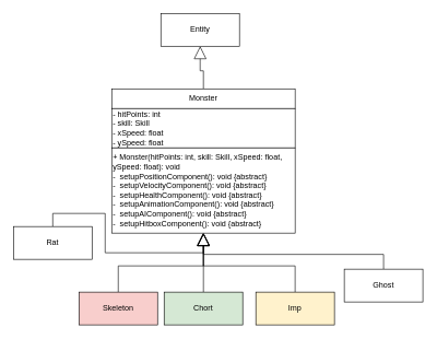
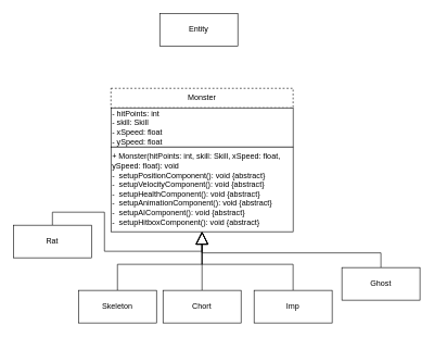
- <mxCell id="13" style="edgeStyle=orthogonalEdgeStyle;rounded=0;orthogonalLoop=1;jettySize=auto;html=1;exitX=0.5;exitY=0;exitDx=0;exitDy=0;strokeWidth=1;endArrow=block;endFill=0;endSize=17;" edge="1" parent="1" source="14" target="2"><mxGeometry relative="1" as="geometry" /></mxCell>
- <mxCell id="14" value="Monster" style="rounded=0;whiteSpace=wrap;html=1;" vertex="1" parent="1"><mxGeometry x="170" y="135" width="280" height="30" as="geometry" /></mxCell>
+ <mxCell id="14" value="Monster" style="rounded=0;whiteSpace=wrap;html=1;dashed=1;" vertex="1" parent="1"><mxGeometry x="170" y="135" width="280" height="30" as="geometry" /></mxCell>
- <mxCell id="6" value="Skeleton" style="rounded=0;whiteSpace=wrap;html=1;fillColor=#f8cecc;" vertex="1" parent="1"><mxGeometry x="120" y="445" width="120" height="50" as="geometry" /></mxCell>
+ <mxCell id="6" value="Skeleton" style="rounded=0;whiteSpace=wrap;html=1;" vertex="1" parent="1"><mxGeometry x="120" y="445" width="120" height="50" as="geometry" /></mxCell>
- <mxCell id="12" value="Chort" style="rounded=0;whiteSpace=wrap;html=1;fillColor=#d5e8d4;" vertex="1" parent="1"><mxGeometry x="250" y="445" width="120" height="50" as="geometry" /></mxCell>
+ <mxCell id="12" value="Chort" style="rounded=0;whiteSpace=wrap;html=1;" vertex="1" parent="1"><mxGeometry x="250" y="445" width="120" height="50" as="geometry" /></mxCell>
- <mxCell id="8" value="Imp" style="rounded=0;whiteSpace=wrap;html=1;fillColor=#fff2cc;" vertex="1" parent="1"><mxGeometry x="390" y="445" width="120" height="50" as="geometry" /></mxCell>
+ <mxCell id="8" value="Imp" style="rounded=0;whiteSpace=wrap;html=1;" vertex="1" parent="1"><mxGeometry x="390" y="445" width="120" height="50" as="geometry" /></mxCell>
